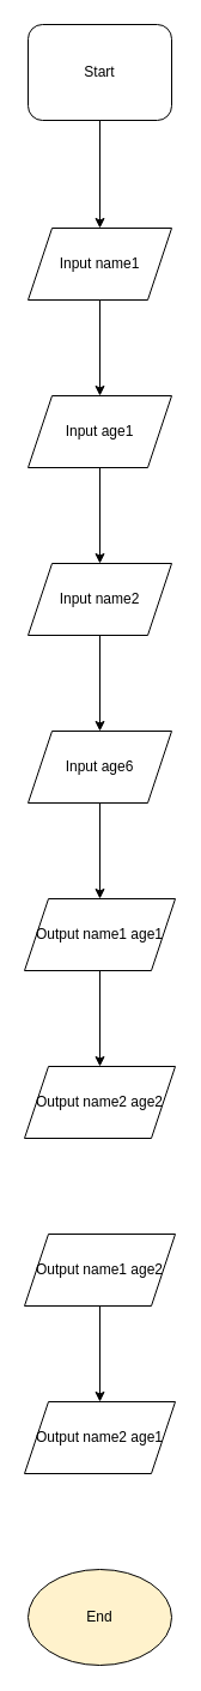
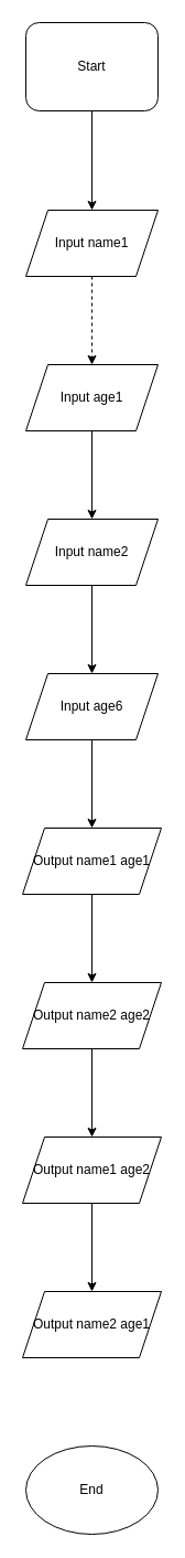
- <mxCell id="4" value="" style="edgeStyle=orthogonalEdgeStyle;rounded=0;orthogonalLoop=1;jettySize=auto;html=1;" edge="1" parent="1" source="5" target="7"><mxGeometry relative="1" as="geometry" /></mxCell>
+ <mxCell id="4" value="" style="edgeStyle=orthogonalEdgeStyle;rounded=0;orthogonalLoop=1;jettySize=auto;html=1;dashed=1;" edge="1" parent="1" source="5" target="7"><mxGeometry relative="1" as="geometry" /></mxCell>
+ <mxCell id="14" value="" style="edgeStyle=orthogonalEdgeStyle;rounded=0;orthogonalLoop=1;jettySize=auto;html=1;" edge="1" parent="1" source="15" target="17"><mxGeometry relative="1" as="geometry" /></mxCell>
- <mxCell id="19" value="End" style="ellipse;whiteSpace=wrap;html=1;fillColor=#fff2cc;" vertex="1" parent="1"><mxGeometry x="23" y="1310" width="120" height="80" as="geometry" /></mxCell>
+ <mxCell id="19" value="End" style="ellipse;whiteSpace=wrap;html=1;" vertex="1" parent="1"><mxGeometry x="23" y="1310" width="120" height="80" as="geometry" /></mxCell>
